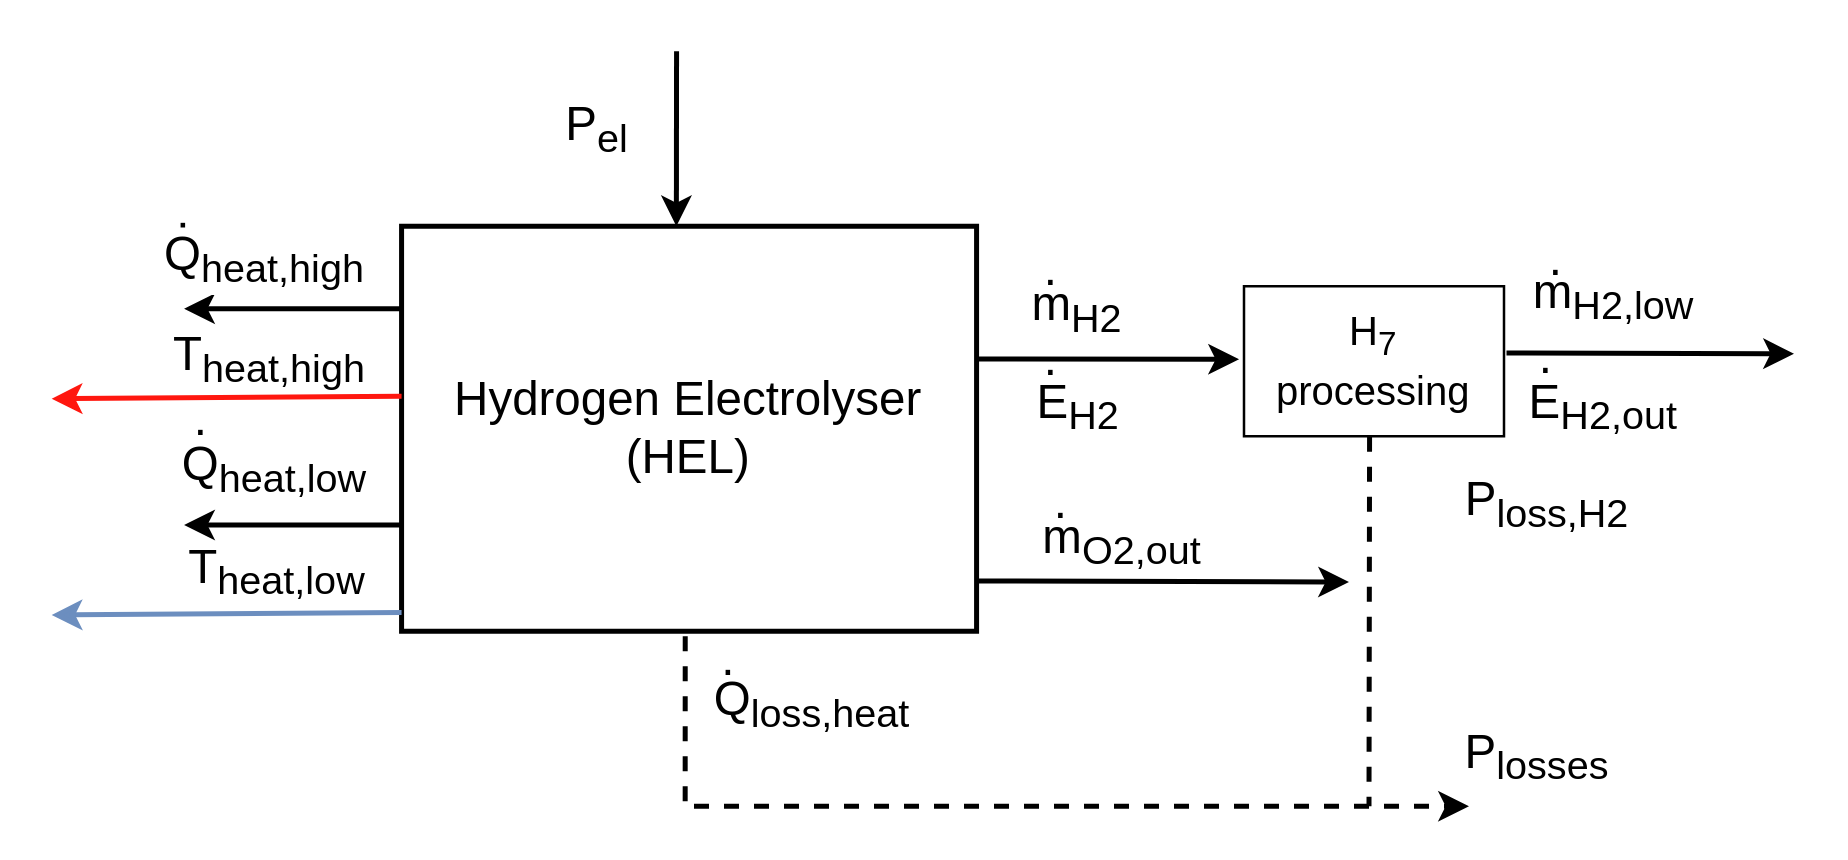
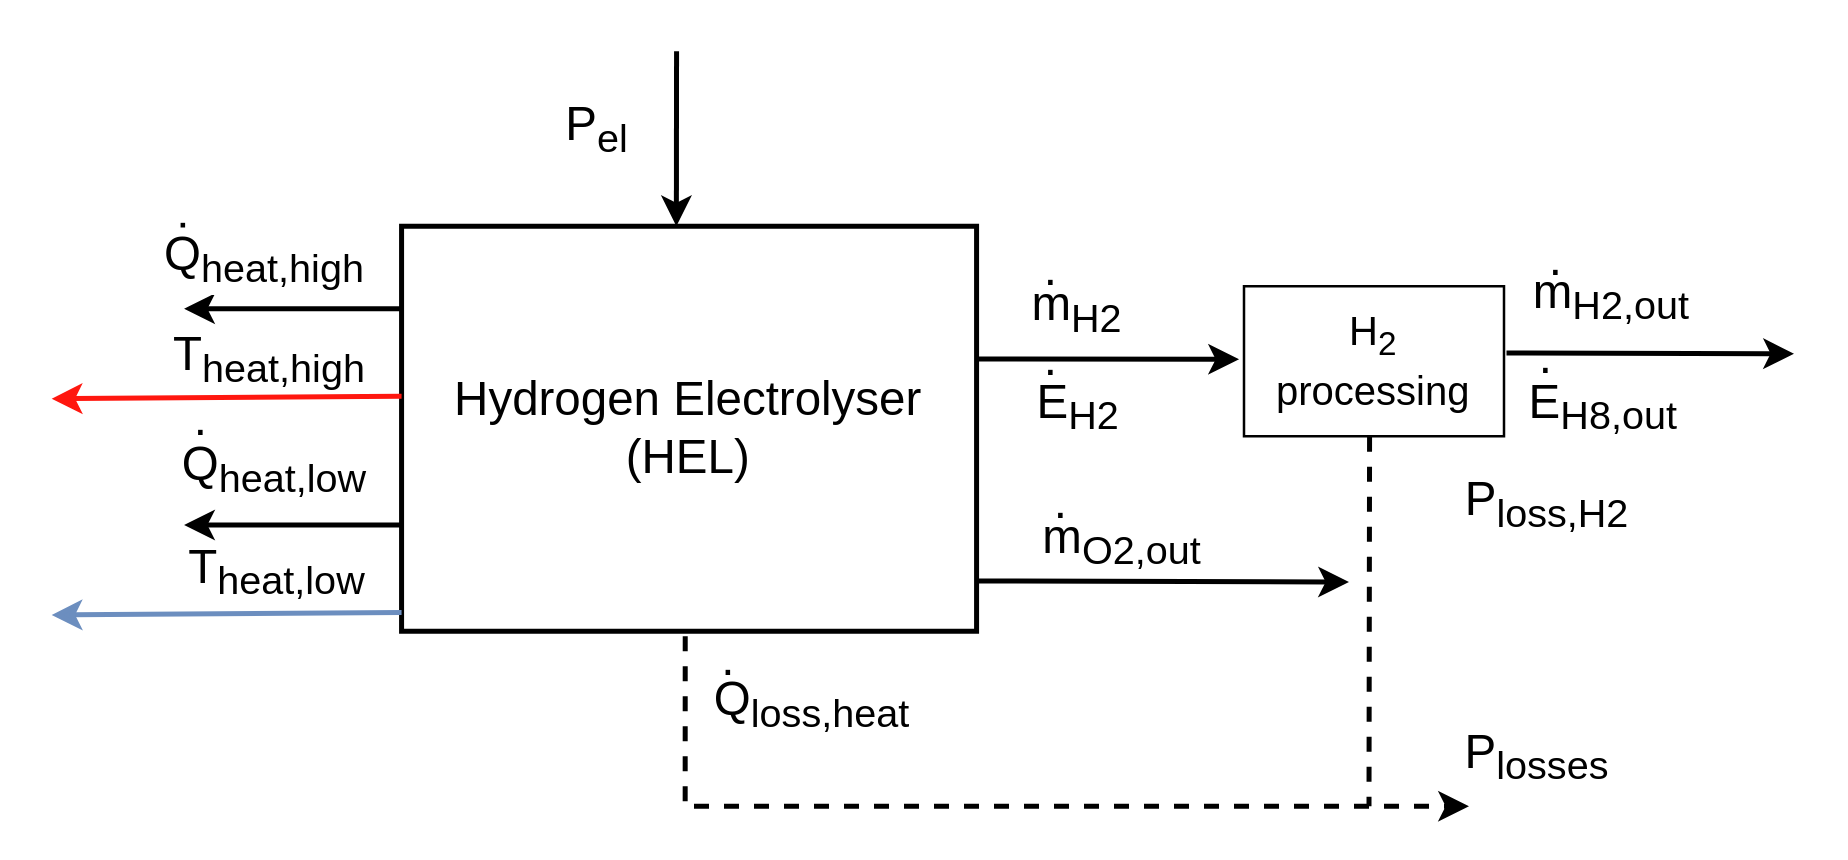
- <mxCell id="18" value="&lt;font style=&quot;font-size: 19px;&quot;&gt;&lt;span style=&quot;color: rgb(0, 0, 0); font-family: Helvetica; font-style: normal; font-variant-ligatures: normal; font-variant-caps: normal; font-weight: 400; letter-spacing: normal; orphans: 2; text-align: center; text-indent: 0px; text-transform: none; widows: 2; word-spacing: 0px; -webkit-text-stroke-width: 0px; background-color: rgb(255, 255, 255); text-decoration-thickness: initial; text-decoration-style: initial; text-decoration-color: initial; float: none; display: inline !important;&quot;&gt;m&lt;/span&gt;&lt;sub style=&quot;color: rgb(0, 0, 0); font-family: Helvetica; font-style: normal; font-variant-ligatures: normal; font-variant-caps: normal; font-weight: 400; letter-spacing: normal; orphans: 2; text-align: center; text-indent: 0px; text-transform: none; widows: 2; word-spacing: 0px; -webkit-text-stroke-width: 0px; text-decoration-thickness: initial; text-decoration-style: initial; text-decoration-color: initial;&quot;&gt;H2,low&lt;/sub&gt;&lt;/font&gt;" style="text;whiteSpace=wrap;html=1;fontSize=19;verticalAlign=middle;" parent="1" vertex="1"><mxGeometry x="611" y="94" width="95" height="50" as="geometry" /></mxCell>
+ <mxCell id="18" value="&lt;font style=&quot;font-size: 19px;&quot;&gt;&lt;span style=&quot;color: rgb(0, 0, 0); font-family: Helvetica; font-style: normal; font-variant-ligatures: normal; font-variant-caps: normal; font-weight: 400; letter-spacing: normal; orphans: 2; text-align: center; text-indent: 0px; text-transform: none; widows: 2; word-spacing: 0px; -webkit-text-stroke-width: 0px; background-color: rgb(255, 255, 255); text-decoration-thickness: initial; text-decoration-style: initial; text-decoration-color: initial; float: none; display: inline !important;&quot;&gt;m&lt;/span&gt;&lt;sub style=&quot;color: rgb(0, 0, 0); font-family: Helvetica; font-style: normal; font-variant-ligatures: normal; font-variant-caps: normal; font-weight: 400; letter-spacing: normal; orphans: 2; text-align: center; text-indent: 0px; text-transform: none; widows: 2; word-spacing: 0px; -webkit-text-stroke-width: 0px; text-decoration-thickness: initial; text-decoration-style: initial; text-decoration-color: initial;&quot;&gt;H2,out&lt;/sub&gt;&lt;/font&gt;" style="text;whiteSpace=wrap;html=1;fontSize=19;verticalAlign=middle;" parent="1" vertex="1"><mxGeometry x="611" y="94" width="95" height="50" as="geometry" /></mxCell>
- <mxCell id="19" value="&lt;font color=&quot;#000000&quot;&gt;H&lt;sub&gt;7&lt;/sub&gt;&lt;br&gt;processing&lt;/font&gt;" style="rounded=0;whiteSpace=wrap;html=1;fontSize=16;fontColor=#FF4A4A;" parent="1" vertex="1"><mxGeometry x="497" y="114" width="104" height="60" as="geometry" /></mxCell>
+ <mxCell id="19" value="&lt;font color=&quot;#000000&quot;&gt;H&lt;sub&gt;2&lt;/sub&gt;&lt;br&gt;processing&lt;/font&gt;" style="rounded=0;whiteSpace=wrap;html=1;fontSize=16;fontColor=#FF4A4A;" parent="1" vertex="1"><mxGeometry x="497" y="114" width="104" height="60" as="geometry" /></mxCell>
- <mxCell id="20" value="&lt;font style=&quot;font-size: 19px;&quot;&gt;E&lt;sub&gt;H2,out&lt;/sub&gt;&lt;/font&gt;" style="text;html=1;strokeColor=none;fillColor=none;align=center;verticalAlign=middle;whiteSpace=wrap;rounded=0;fontSize=19;" parent="1" vertex="1"><mxGeometry x="611" y="148" width="60" height="30" as="geometry" /></mxCell>
+ <mxCell id="20" value="&lt;font style=&quot;font-size: 19px;&quot;&gt;E&lt;sub&gt;H8,out&lt;/sub&gt;&lt;/font&gt;" style="text;html=1;strokeColor=none;fillColor=none;align=center;verticalAlign=middle;whiteSpace=wrap;rounded=0;fontSize=19;" parent="1" vertex="1"><mxGeometry x="611" y="148" width="60" height="30" as="geometry" /></mxCell>
